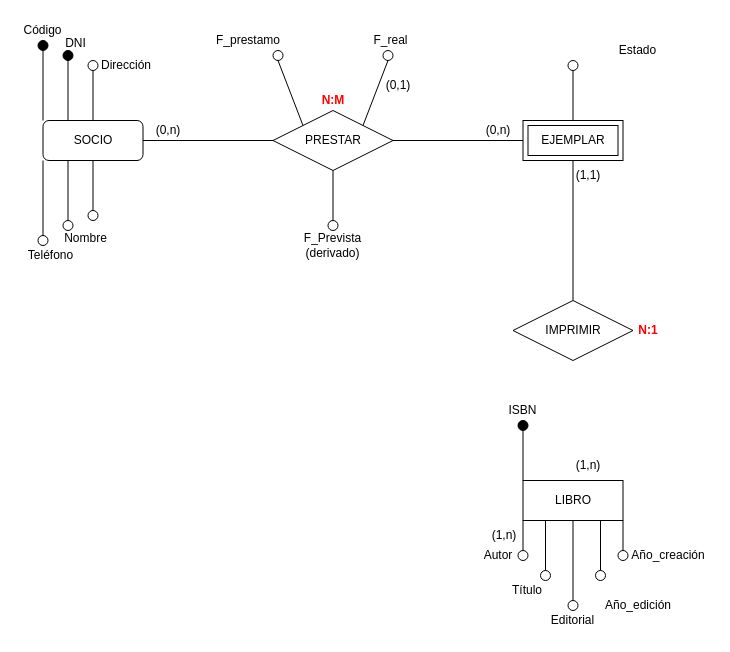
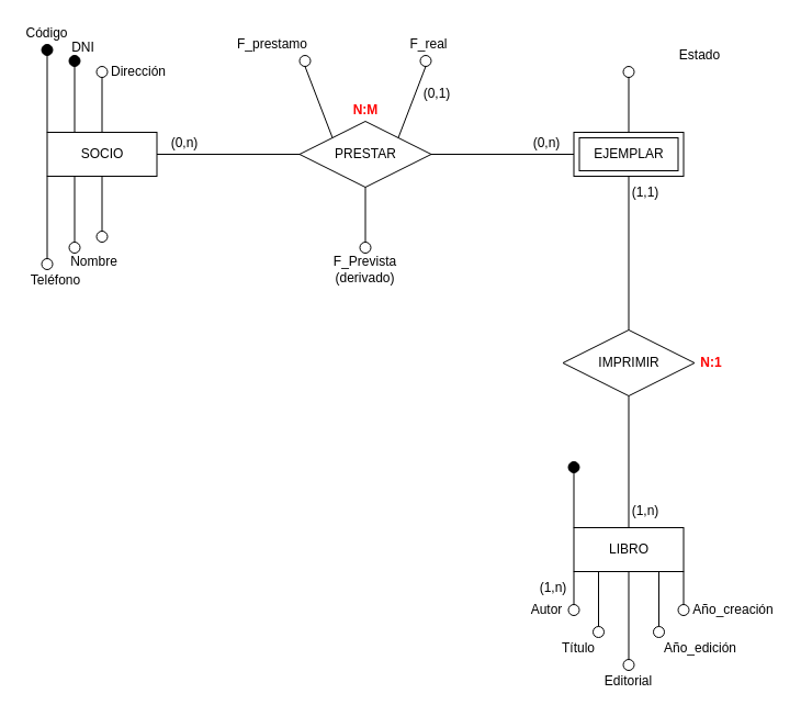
- <mxCell id="3" value="SOCIO" style="whiteSpace=wrap;html=1;align=center;rounded=1;" parent="1" vertex="1"><mxGeometry x="42.5" y="120" width="100" height="40" as="geometry" /></mxCell>
+ <mxCell id="3" value="SOCIO" style="whiteSpace=wrap;html=1;align=center;" parent="1" vertex="1"><mxGeometry x="42.5" y="120" width="100" height="40" as="geometry" /></mxCell>
- <mxCell id="54" value="ISBN" style="text;html=1;strokeColor=none;fillColor=none;align=center;verticalAlign=middle;whiteSpace=wrap;rounded=0;fontColor=#000000;fontStyle=0" parent="1" vertex="1"><mxGeometry x="505" y="400" width="35" height="20" as="geometry" /></mxCell>
+ <mxCell id="9" style="edgeStyle=orthogonalEdgeStyle;rounded=0;orthogonalLoop=1;jettySize=auto;html=1;exitX=0.5;exitY=1;exitDx=0;exitDy=0;entryX=0.5;entryY=0;entryDx=0;entryDy=0;endArrow=none;endFill=0;" parent="1" source="10" target="6" edge="1"><mxGeometry relative="1" as="geometry" /></mxCell>
- <mxCell id="75" value="Año_edición" style="text;html=1;strokeColor=none;fillColor=none;align=center;verticalAlign=middle;whiteSpace=wrap;rounded=0;fontColor=#000000;fontStyle=0" parent="1" vertex="1"><mxGeometry x="602.5" y="595" width="70" height="20" as="geometry" /></mxCell>
+ <mxCell id="75" value="Año_edición" style="text;html=1;strokeColor=none;fillColor=none;align=center;verticalAlign=middle;whiteSpace=wrap;rounded=0;fontColor=#000000;fontStyle=0" parent="1" vertex="1"><mxGeometry x="602.5" y="580" width="70" height="20" as="geometry" /></mxCell>
